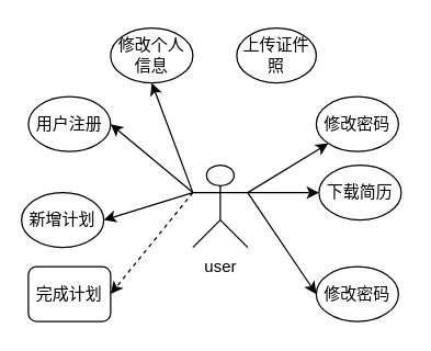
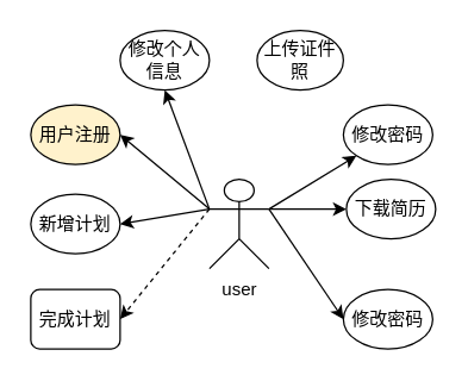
- <mxCell id="10" value="用户注册" style="ellipse;whiteSpace=wrap;html=1;" parent="1" vertex="1"><mxGeometry x="20" y="70" width="60" height="40" as="geometry" /></mxCell>
+ <mxCell id="10" value="用户注册" style="ellipse;whiteSpace=wrap;html=1;fillColor=#fff2cc;" parent="1" vertex="1"><mxGeometry x="20" y="70" width="60" height="40" as="geometry" /></mxCell>
- <mxCell id="11" value="新增计划" style="ellipse;whiteSpace=wrap;html=1;" parent="1" vertex="1"><mxGeometry x="15" y="140" width="60" height="40" as="geometry" /></mxCell>
+ <mxCell id="11" value="新增计划" style="ellipse;whiteSpace=wrap;html=1;" parent="1" vertex="1"><mxGeometry x="20" y="130" width="60" height="40" as="geometry" /></mxCell>
